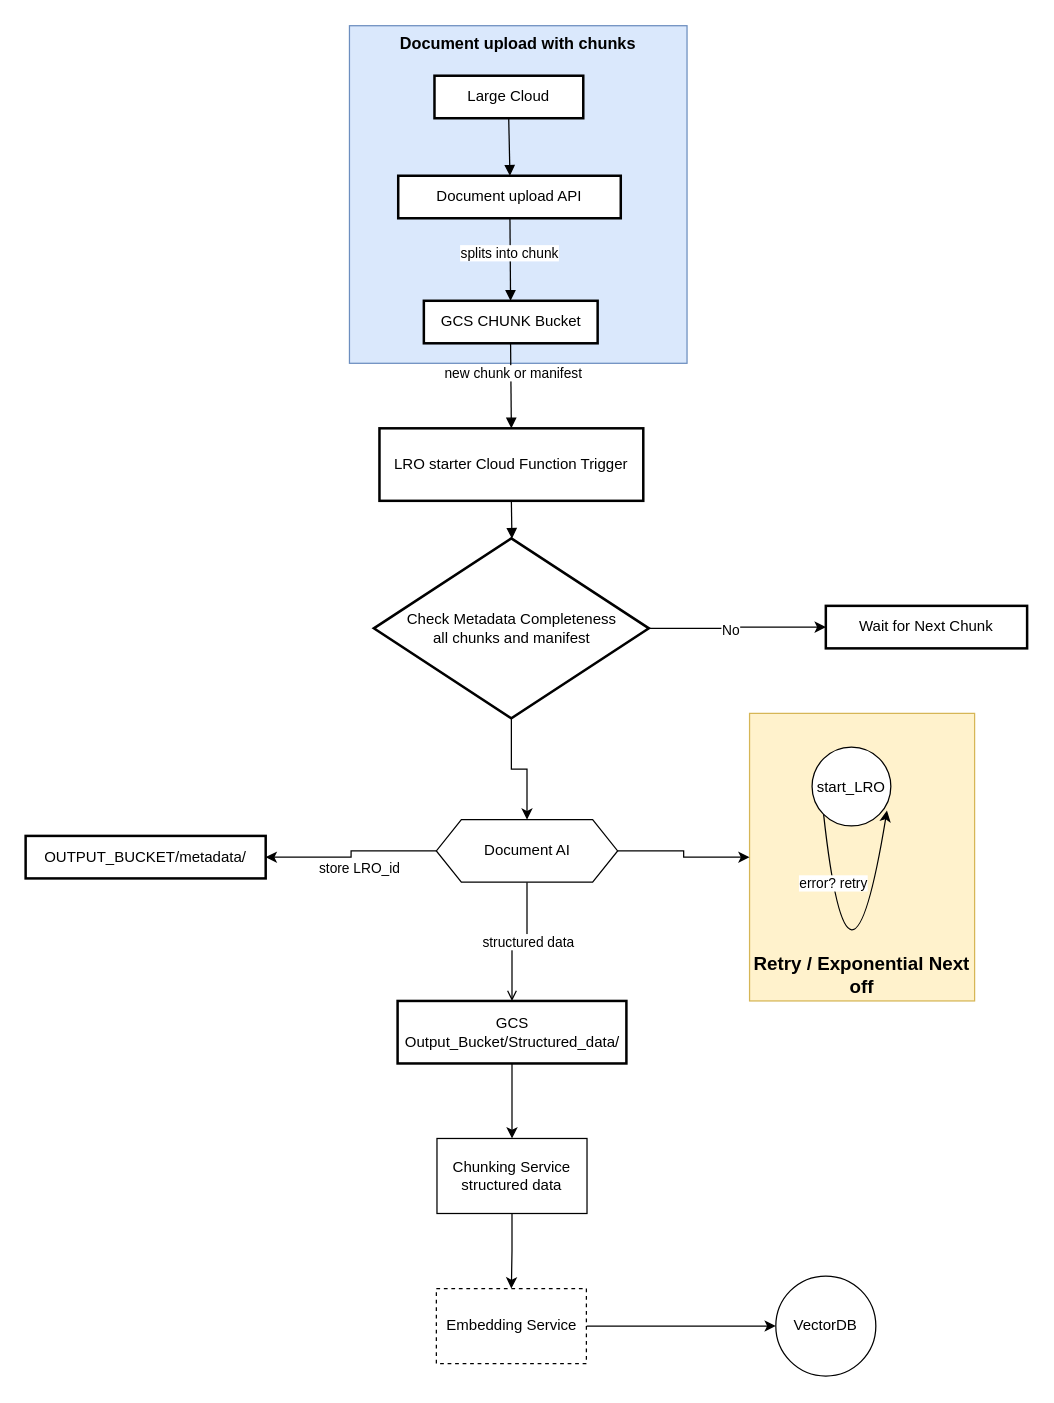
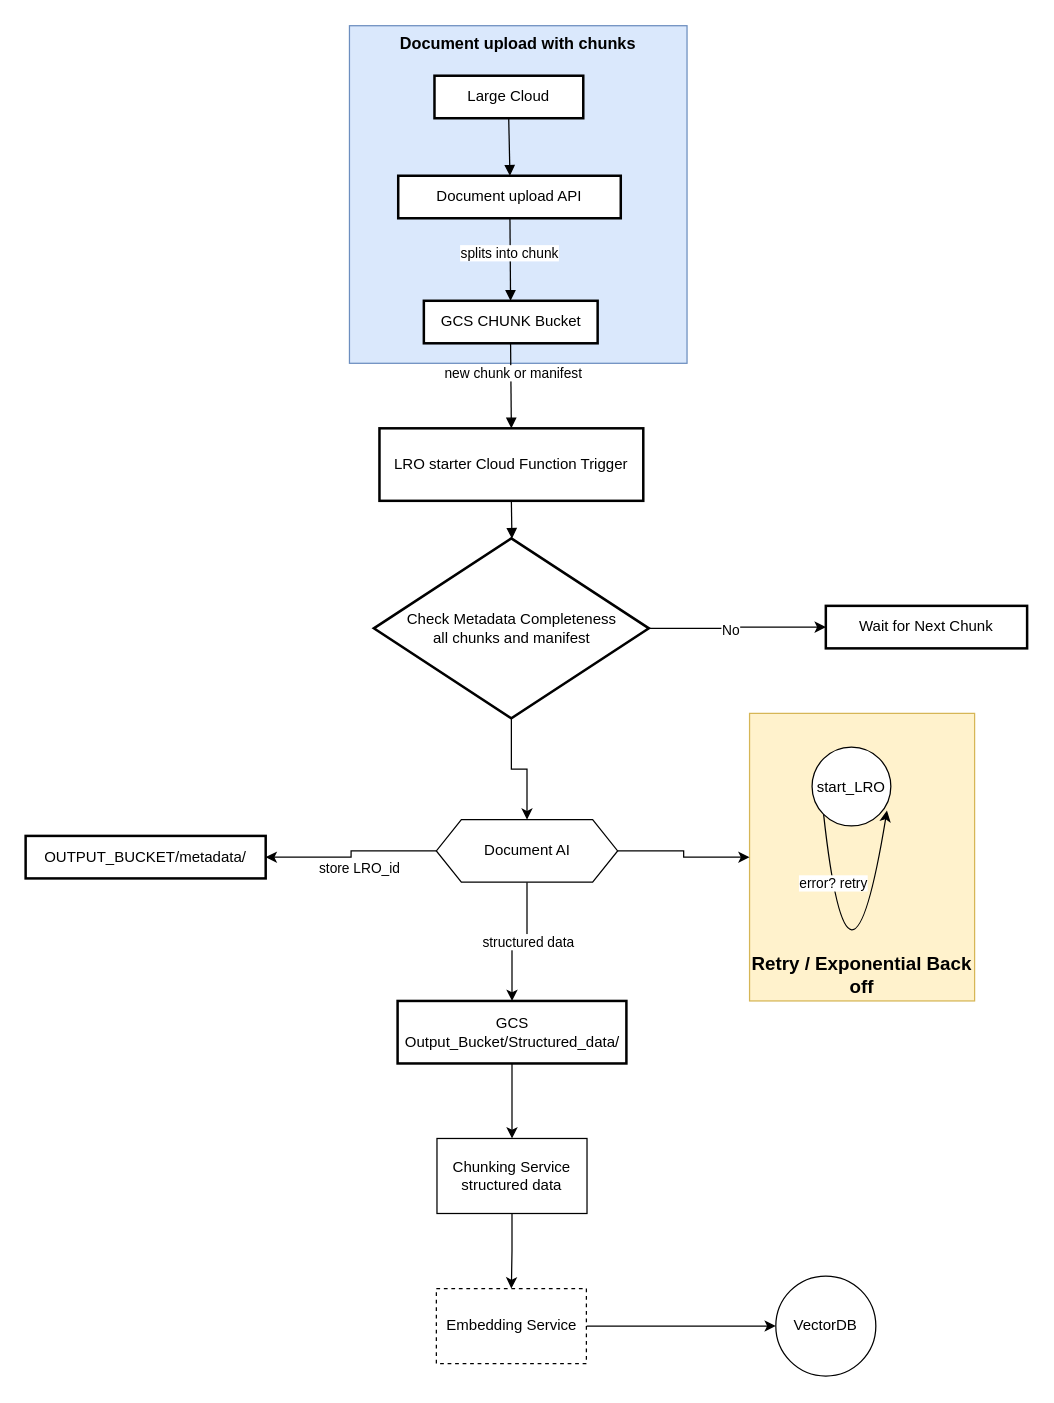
- <mxCell id="2" value="Retry / Exponential Next off" style="rounded=0;whiteSpace=wrap;html=1;fillColor=#fff2cc;strokeColor=#d6b656;verticalAlign=bottom;fontStyle=1;fontSize=15;" vertex="1" parent="1"><mxGeometry x="599" y="570" width="180" height="230" as="geometry" /></mxCell>
+ <mxCell id="2" value="Retry / Exponential Back off" style="rounded=0;whiteSpace=wrap;html=1;fillColor=#fff2cc;strokeColor=#d6b656;verticalAlign=bottom;fontStyle=1;fontSize=15;" vertex="1" parent="1"><mxGeometry x="599" y="570" width="180" height="230" as="geometry" /></mxCell>
- <mxCell id="24" style="edgeStyle=orthogonalEdgeStyle;rounded=0;orthogonalLoop=1;jettySize=auto;html=1;entryX=0.5;entryY=0;entryDx=0;entryDy=0;endArrow=open;" edge="1" parent="1" source="27" target="17"><mxGeometry relative="1" as="geometry" /></mxCell>
+ <mxCell id="24" style="edgeStyle=orthogonalEdgeStyle;rounded=0;orthogonalLoop=1;jettySize=auto;html=1;entryX=0.5;entryY=0;entryDx=0;entryDy=0;" edge="1" parent="1" source="27" target="17"><mxGeometry relative="1" as="geometry" /></mxCell>
